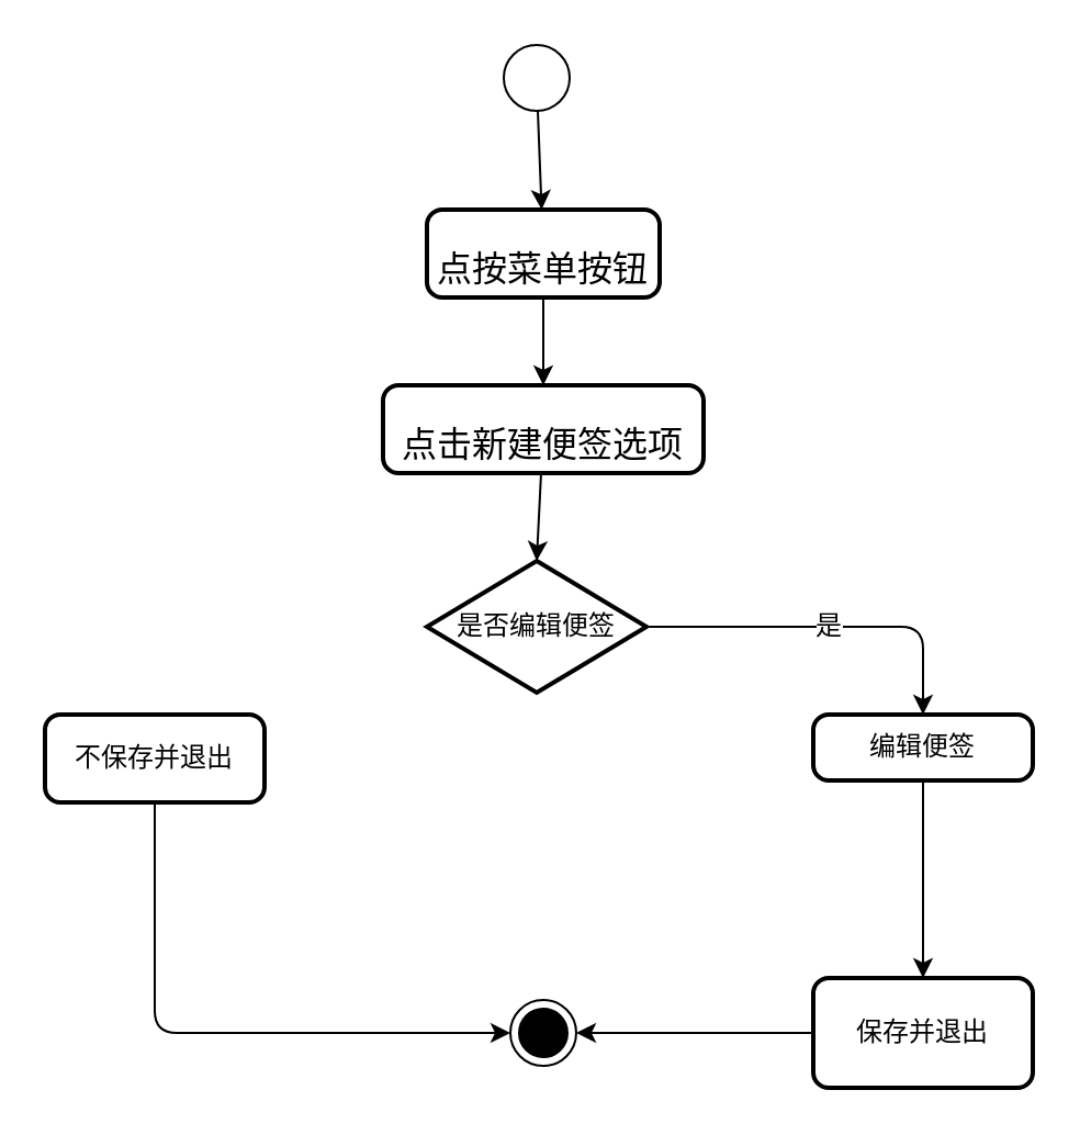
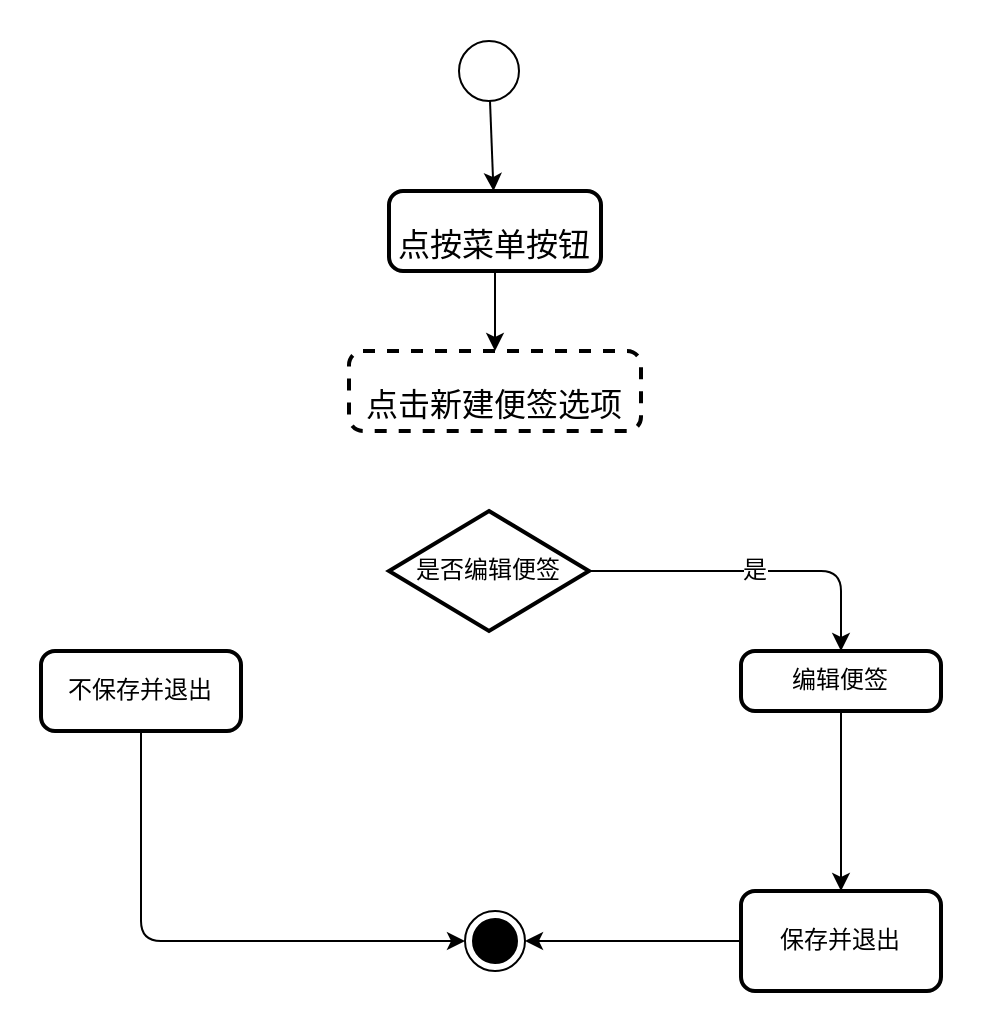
- <mxCell id="7" value="&lt;font size=&quot;3&quot;&gt;点击新建便签选项&lt;/font&gt;" style="rounded=1;whiteSpace=wrap;html=1;absoluteArcSize=1;arcSize=14;strokeWidth=2;fontSize=36;" vertex="1" parent="1"><mxGeometry x="174" y="175" width="146" height="40" as="geometry" /></mxCell>
+ <mxCell id="7" value="&lt;font size=&quot;3&quot;&gt;点击新建便签选项&lt;/font&gt;" style="rounded=1;whiteSpace=wrap;html=1;absoluteArcSize=1;arcSize=14;strokeWidth=2;fontSize=36;dashed=1;" vertex="1" parent="1"><mxGeometry x="174" y="175" width="146" height="40" as="geometry" /></mxCell>
- <mxCell id="6" value="" style="edgeStyle=none;html=1;fontSize=12;entryX=0.5;entryY=0;entryDx=0;entryDy=0;entryPerimeter=0;" edge="1" parent="1" source="7" target="9"><mxGeometry relative="1" as="geometry"><mxPoint x="247" y="275" as="targetPoint" /></mxGeometry></mxCell>
